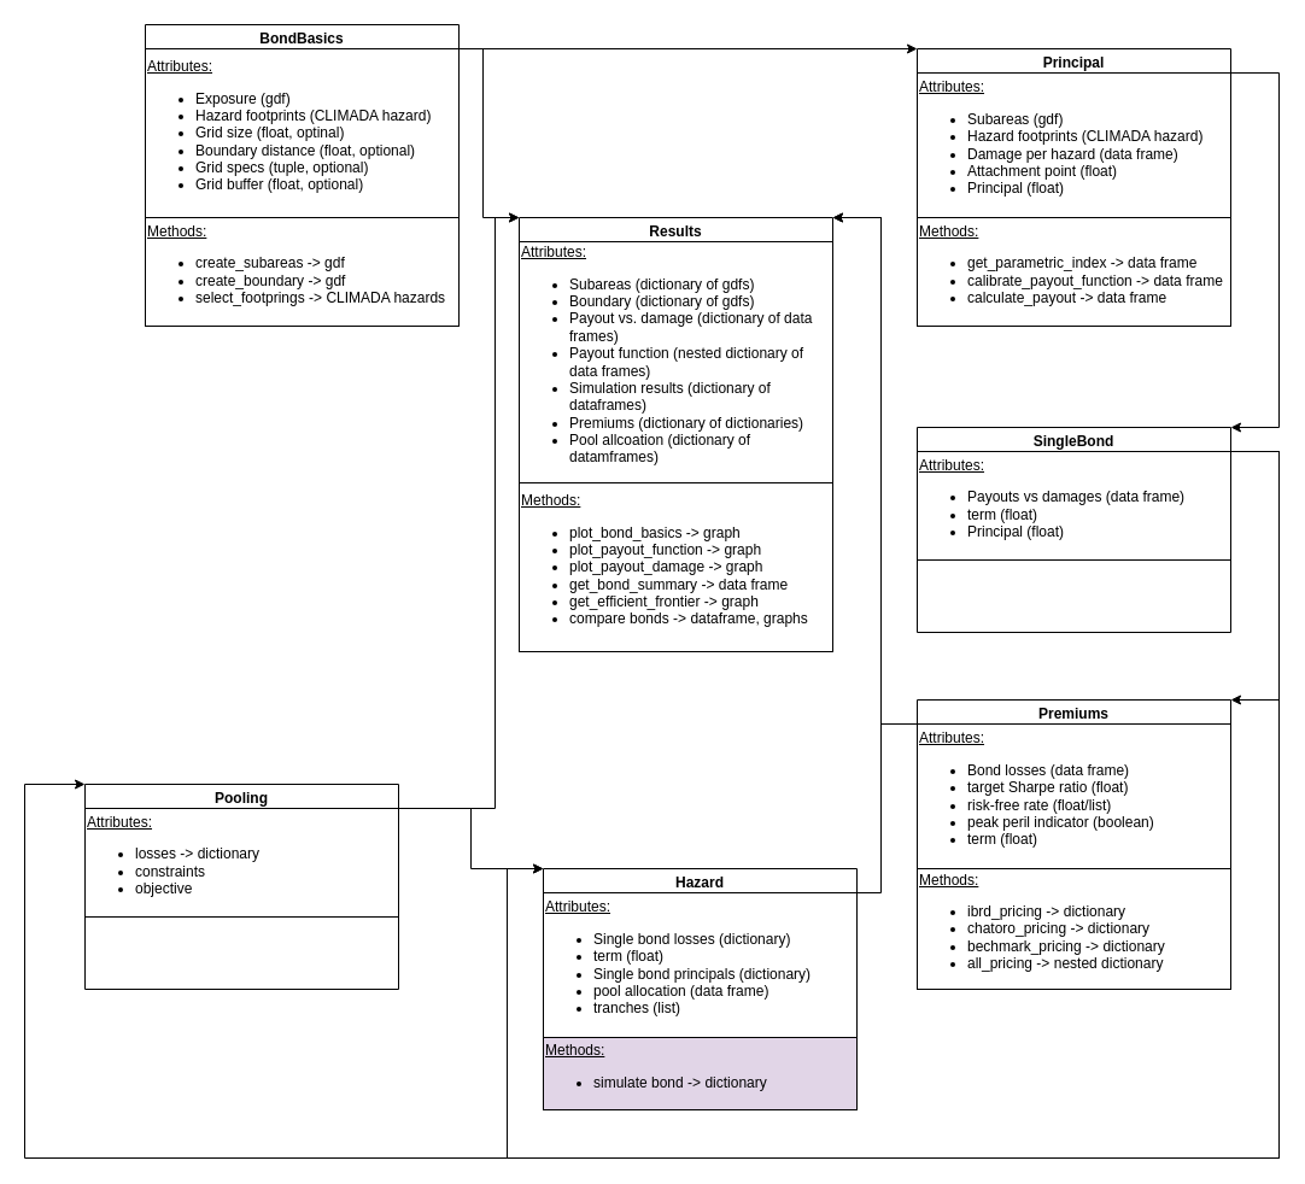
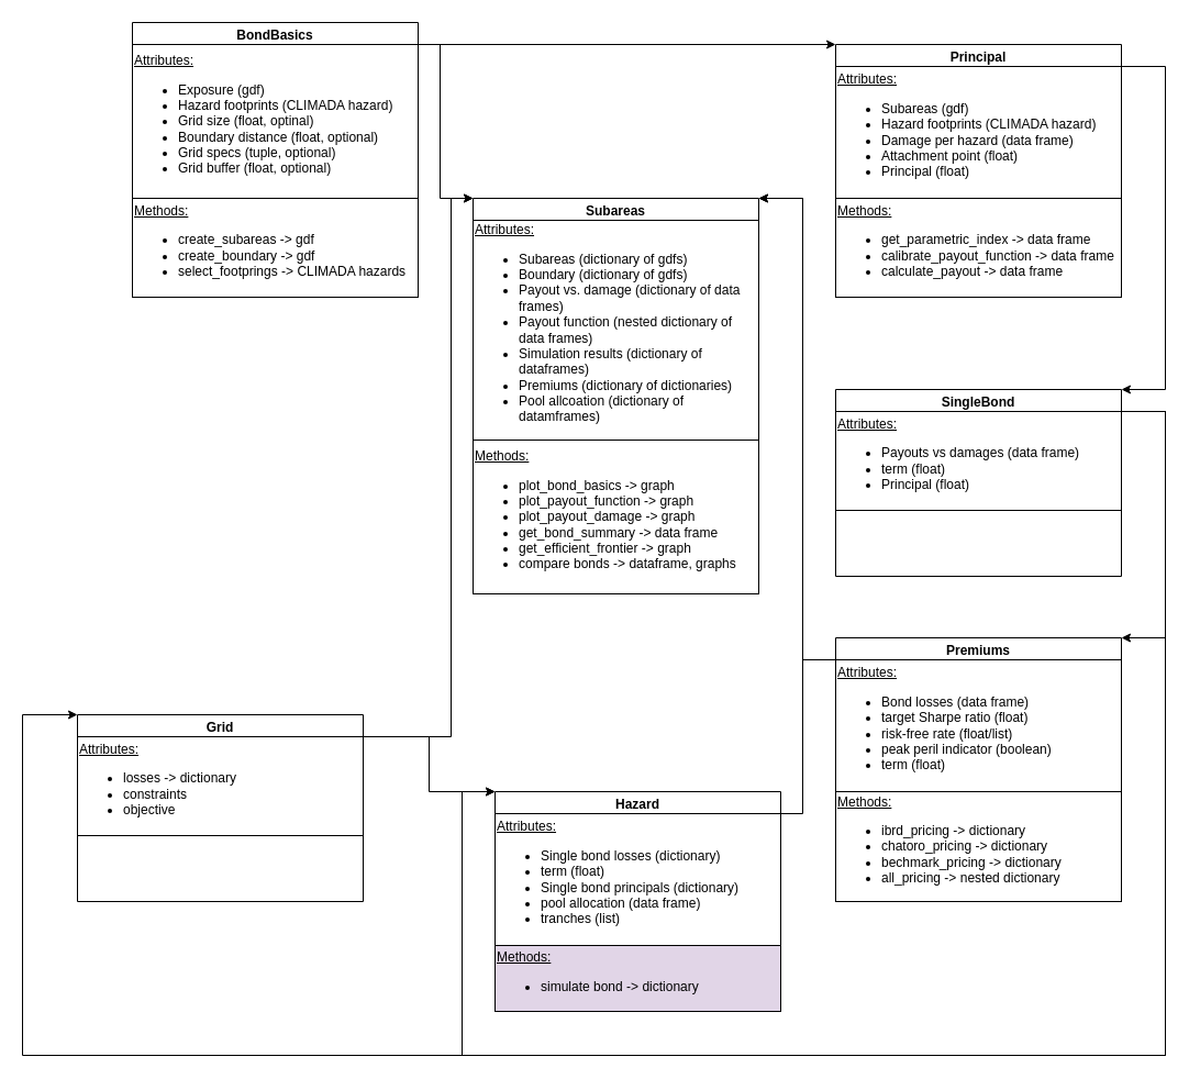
- <mxCell id="15" value="Results" style="swimlane;whiteSpace=wrap;html=1;" parent="1" vertex="1"><mxGeometry x="430" y="180" width="260" height="360" as="geometry" /></mxCell>
+ <mxCell id="15" value="Subareas" style="swimlane;whiteSpace=wrap;html=1;" parent="1" vertex="1"><mxGeometry x="430" y="180" width="260" height="360" as="geometry" /></mxCell>
- <mxCell id="13" value="Pooling" style="swimlane;whiteSpace=wrap;html=1;" parent="1" vertex="1"><mxGeometry x="70" y="650" width="260" height="170" as="geometry" /></mxCell>
+ <mxCell id="13" value="Grid" style="swimlane;whiteSpace=wrap;html=1;" parent="1" vertex="1"><mxGeometry x="70" y="650" width="260" height="170" as="geometry" /></mxCell>
